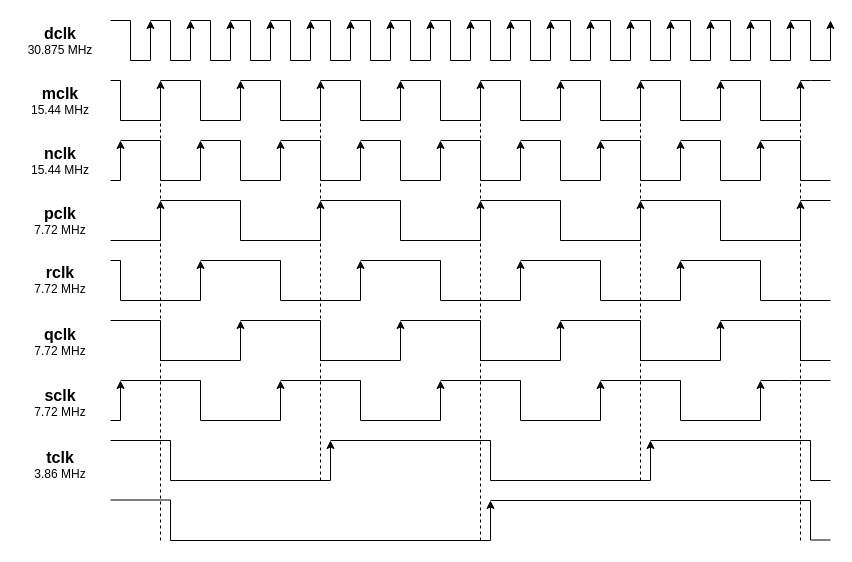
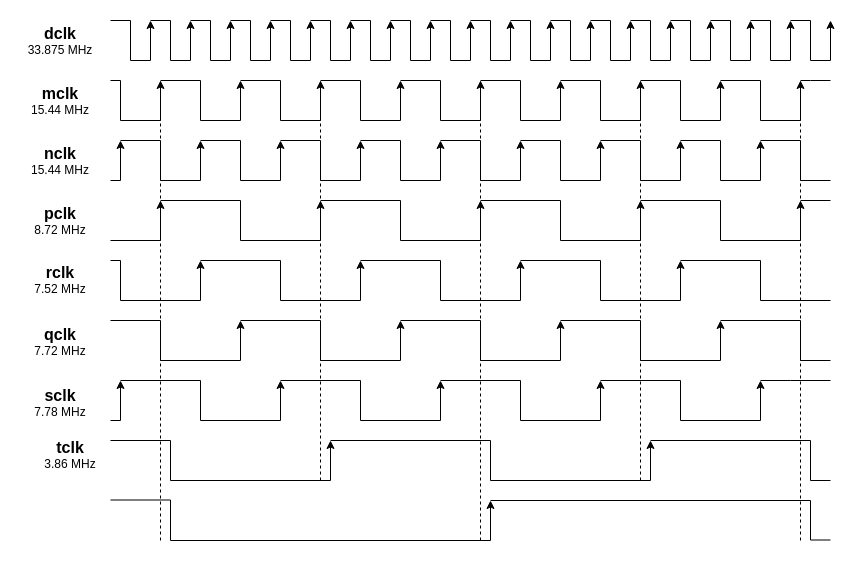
- <mxCell id="66" value="&lt;font&gt;&lt;span style=&quot;font-size: 16px&quot;&gt;&lt;b&gt;dclk&lt;/b&gt;&lt;/span&gt;&lt;br&gt;&lt;font style=&quot;font-size: 12px&quot;&gt;30.875 MHz&lt;/font&gt;&lt;br&gt;&lt;/font&gt;" style="text;html=1;strokeColor=none;fillColor=none;align=center;verticalAlign=middle;whiteSpace=wrap;rounded=0;" parent="1" vertex="1"><mxGeometry x="20" y="30" width="80" height="20" as="geometry" /></mxCell>
+ <mxCell id="66" value="&lt;font&gt;&lt;span style=&quot;font-size: 16px&quot;&gt;&lt;b&gt;dclk&lt;/b&gt;&lt;/span&gt;&lt;br&gt;&lt;font style=&quot;font-size: 12px&quot;&gt;33.875 MHz&lt;/font&gt;&lt;br&gt;&lt;/font&gt;" style="text;html=1;strokeColor=none;fillColor=none;align=center;verticalAlign=middle;whiteSpace=wrap;rounded=0;" parent="1" vertex="1"><mxGeometry x="20" y="30" width="80" height="20" as="geometry" /></mxCell>
- <mxCell id="68" value="&lt;font&gt;&lt;span style=&quot;font-size: 16px&quot;&gt;&lt;b&gt;pclk&lt;/b&gt;&lt;/span&gt;&lt;br&gt;&lt;font style=&quot;font-size: 12px&quot;&gt;7.72 MHz&lt;/font&gt;&lt;br&gt;&lt;/font&gt;" style="text;html=1;strokeColor=none;fillColor=none;align=center;verticalAlign=middle;whiteSpace=wrap;rounded=0;" parent="1" vertex="1"><mxGeometry x="20" y="210" width="80" height="20" as="geometry" /></mxCell>
+ <mxCell id="68" value="&lt;font&gt;&lt;span style=&quot;font-size: 16px&quot;&gt;&lt;b&gt;pclk&lt;/b&gt;&lt;/span&gt;&lt;br&gt;&lt;font style=&quot;font-size: 12px&quot;&gt;8.72 MHz&lt;/font&gt;&lt;br&gt;&lt;/font&gt;" style="text;html=1;strokeColor=none;fillColor=none;align=center;verticalAlign=middle;whiteSpace=wrap;rounded=0;" parent="1" vertex="1"><mxGeometry x="20" y="210" width="80" height="20" as="geometry" /></mxCell>
- <mxCell id="69" value="&lt;font&gt;&lt;span style=&quot;font-size: 16px&quot;&gt;&lt;b&gt;rclk&lt;/b&gt;&lt;/span&gt;&lt;br&gt;&lt;font style=&quot;font-size: 12px&quot;&gt;7.72 MHz&lt;/font&gt;&lt;br&gt;&lt;/font&gt;" style="text;html=1;strokeColor=none;fillColor=none;align=center;verticalAlign=middle;whiteSpace=wrap;rounded=0;" parent="1" vertex="1"><mxGeometry x="20" y="269" width="80" height="20" as="geometry" /></mxCell>
+ <mxCell id="69" value="&lt;font&gt;&lt;span style=&quot;font-size: 16px&quot;&gt;&lt;b&gt;rclk&lt;/b&gt;&lt;/span&gt;&lt;br&gt;&lt;font style=&quot;font-size: 12px&quot;&gt;7.52 MHz&lt;/font&gt;&lt;br&gt;&lt;/font&gt;" style="text;html=1;strokeColor=none;fillColor=none;align=center;verticalAlign=middle;whiteSpace=wrap;rounded=0;" parent="1" vertex="1"><mxGeometry x="20" y="269" width="80" height="20" as="geometry" /></mxCell>
- <mxCell id="72" value="&lt;font&gt;&lt;span style=&quot;font-size: 16px&quot;&gt;&lt;b&gt;sclk&lt;/b&gt;&lt;/span&gt;&lt;br&gt;&lt;font style=&quot;font-size: 12px&quot;&gt;7.72 MHz&lt;/font&gt;&lt;br&gt;&lt;/font&gt;" style="text;html=1;strokeColor=none;fillColor=none;align=center;verticalAlign=middle;whiteSpace=wrap;rounded=0;" parent="1" vertex="1"><mxGeometry x="20" y="392" width="80" height="20" as="geometry" /></mxCell>
+ <mxCell id="72" value="&lt;font&gt;&lt;span style=&quot;font-size: 16px&quot;&gt;&lt;b&gt;sclk&lt;/b&gt;&lt;/span&gt;&lt;br&gt;&lt;font style=&quot;font-size: 12px&quot;&gt;7.78 MHz&lt;/font&gt;&lt;br&gt;&lt;/font&gt;" style="text;html=1;strokeColor=none;fillColor=none;align=center;verticalAlign=middle;whiteSpace=wrap;rounded=0;" parent="1" vertex="1"><mxGeometry x="20" y="392" width="80" height="20" as="geometry" /></mxCell>
- <mxCell id="71" value="&lt;font&gt;&lt;span style=&quot;font-size: 16px&quot;&gt;&lt;b&gt;tclk&lt;/b&gt;&lt;/span&gt;&lt;br&gt;&lt;font style=&quot;font-size: 12px&quot;&gt;3.86 MHz&lt;/font&gt;&lt;br&gt;&lt;/font&gt;" style="text;html=1;strokeColor=none;fillColor=none;align=center;verticalAlign=middle;whiteSpace=wrap;rounded=0;" parent="1" vertex="1"><mxGeometry x="20" y="453.5" width="80" height="20" as="geometry" /></mxCell>
+ <mxCell id="71" value="&lt;font&gt;&lt;span style=&quot;font-size: 16px&quot;&gt;&lt;b&gt;tclk&lt;/b&gt;&lt;/span&gt;&lt;br&gt;&lt;font style=&quot;font-size: 12px&quot;&gt;3.86 MHz&lt;/font&gt;&lt;br&gt;&lt;/font&gt;" style="text;html=1;strokeColor=none;fillColor=none;align=center;verticalAlign=middle;whiteSpace=wrap;rounded=0;" parent="1" vertex="1"><mxGeometry x="30" y="443.5" width="80" height="20" as="geometry" /></mxCell>
